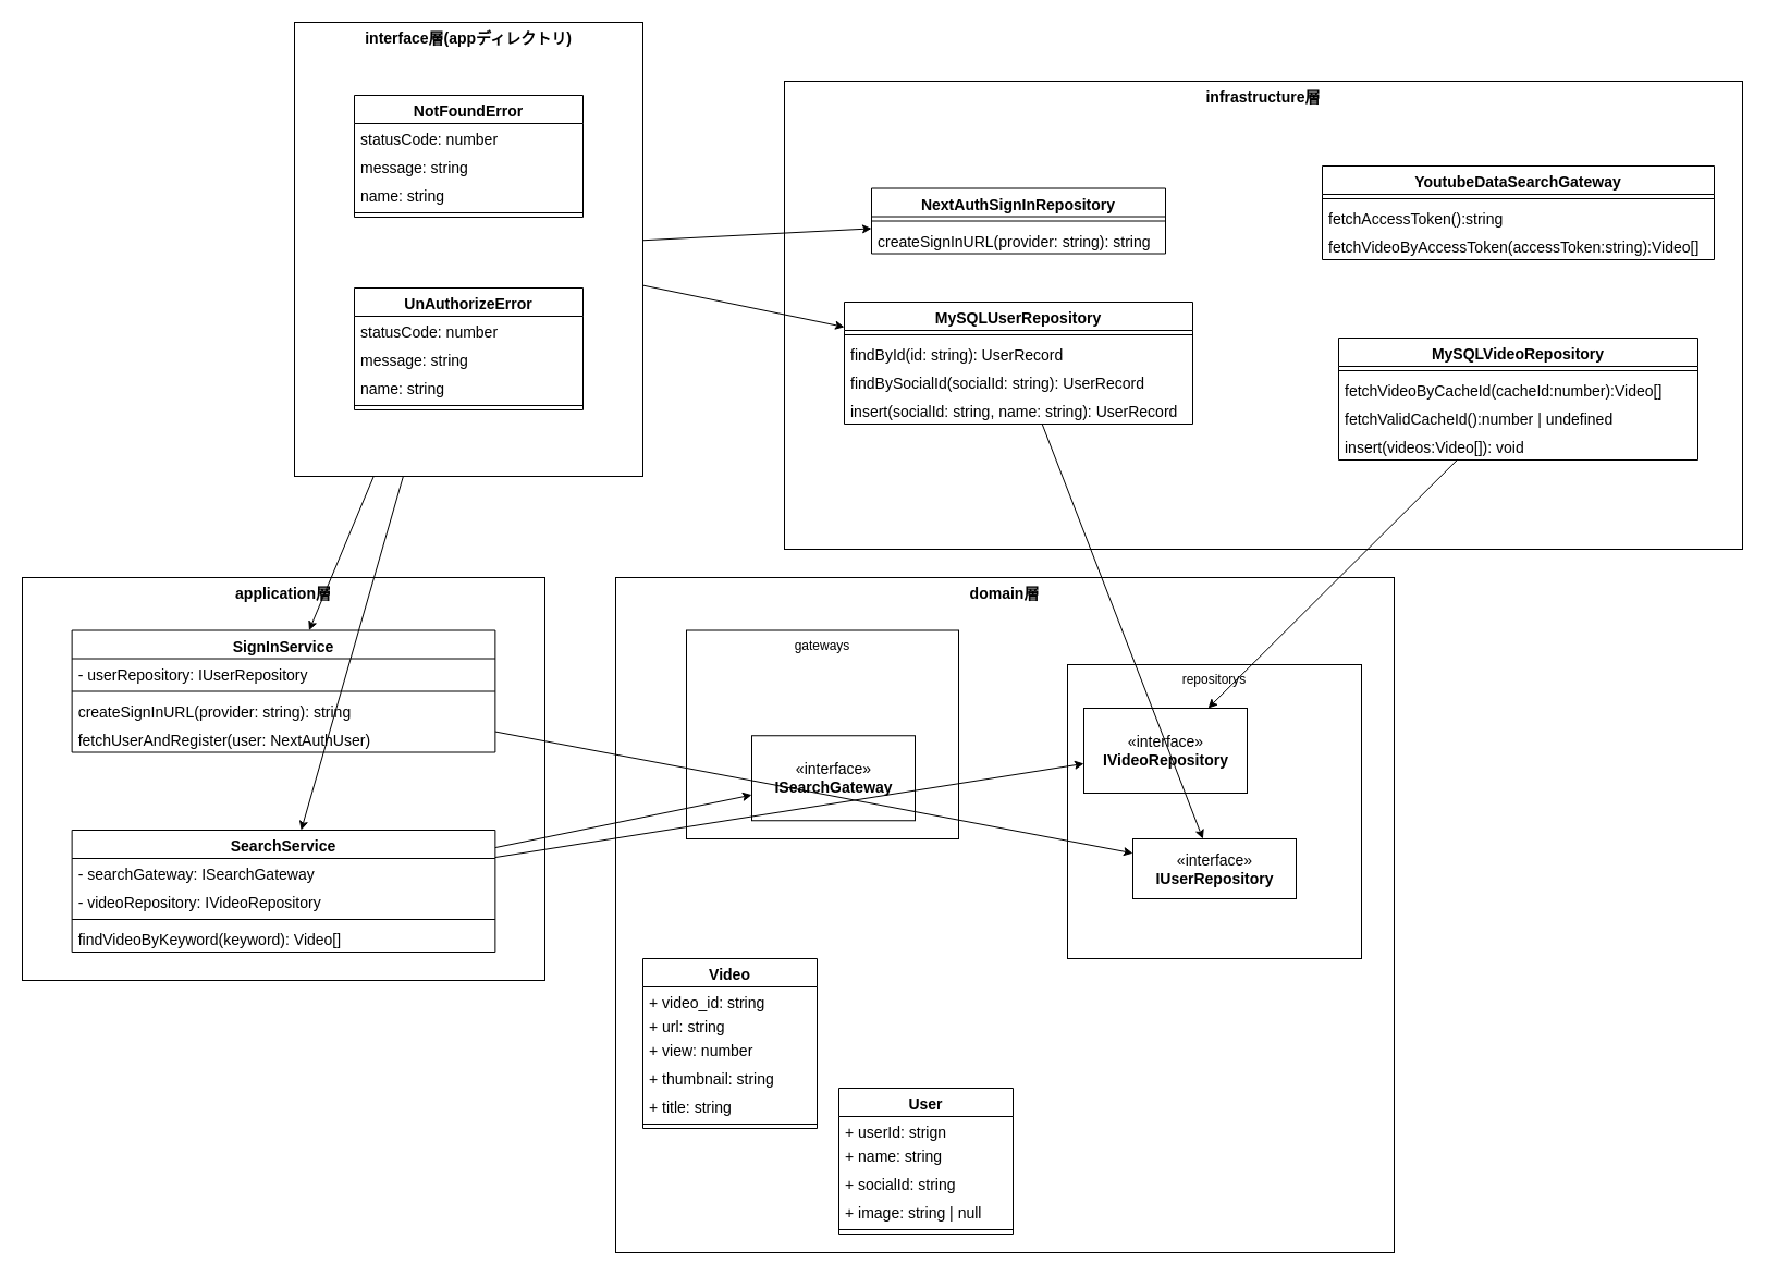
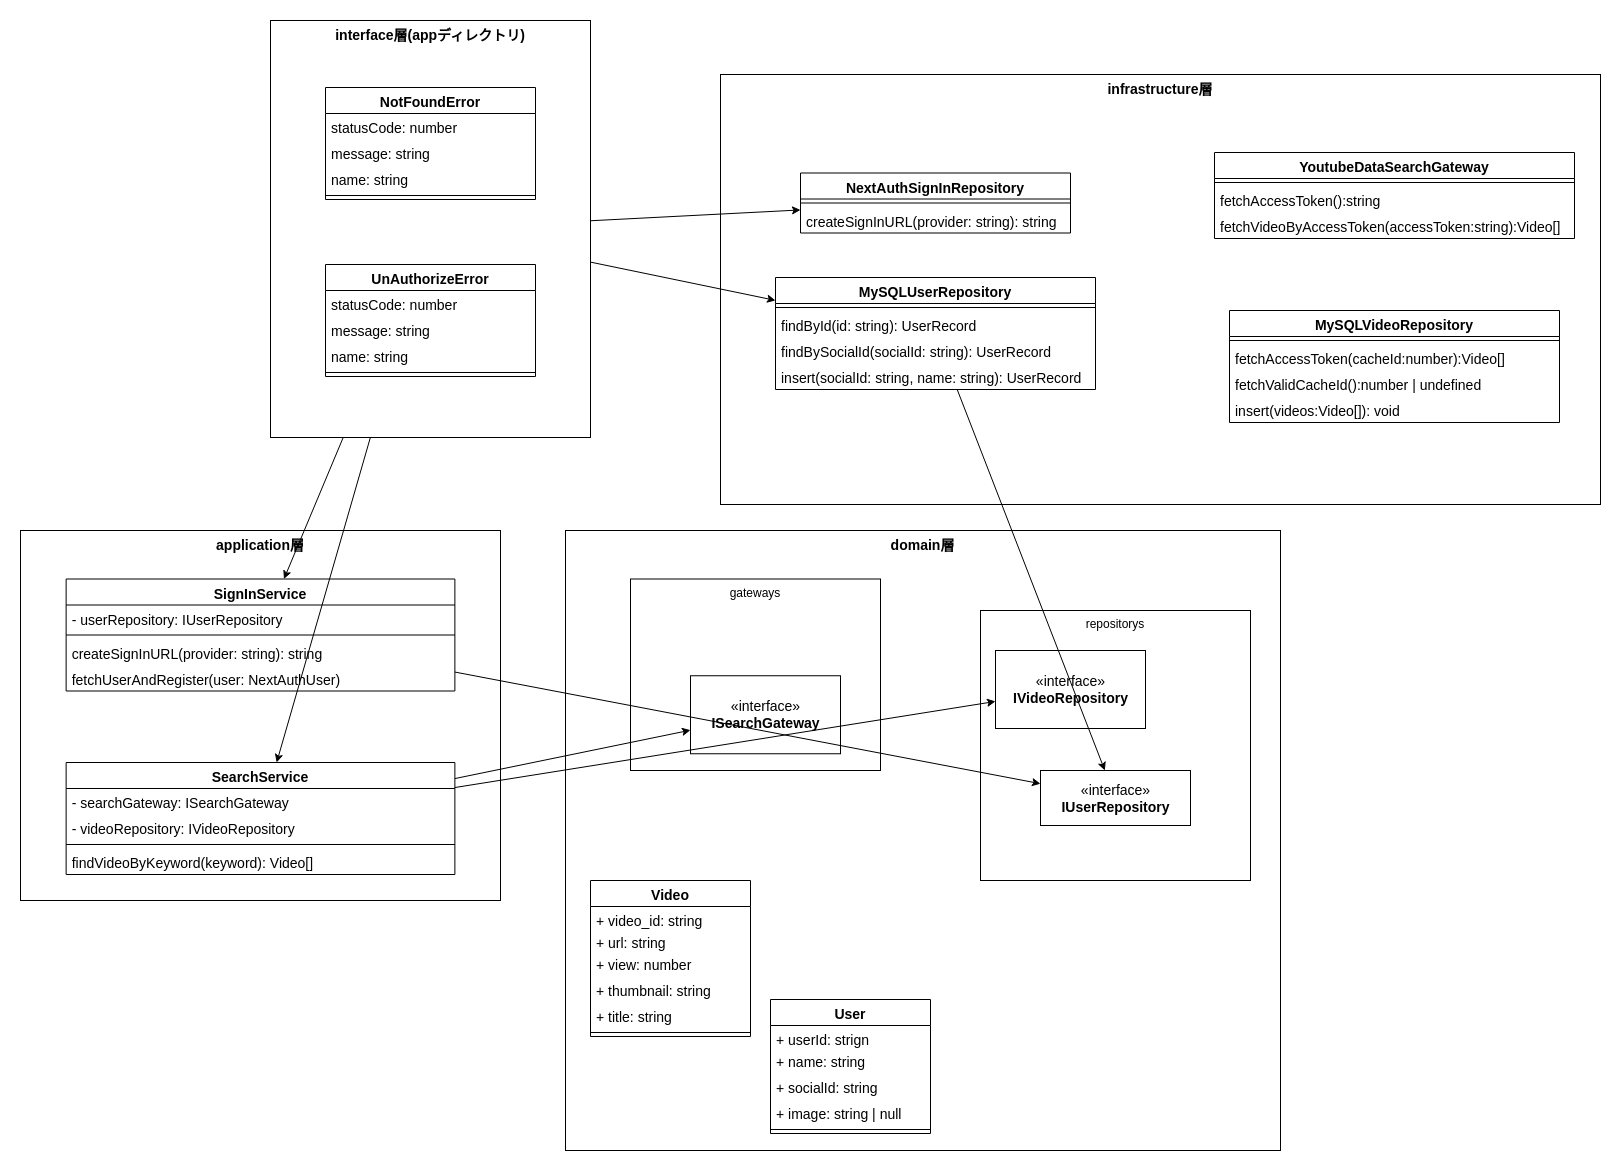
- <mxCell id="68" value="fetchVideoByCacheId(cacheId:number):Video[]" style="text;strokeColor=none;fillColor=none;align=left;verticalAlign=top;spacingLeft=4;spacingRight=4;overflow=hidden;rotatable=0;points=[[0,0.5],[1,0.5]];portConstraint=eastwest;fontSize=14;" parent="66" vertex="1"><mxGeometry y="34" width="330" height="26" as="geometry" /></mxCell>
+ <mxCell id="68" value="fetchAccessToken(cacheId:number):Video[]" style="text;strokeColor=none;fillColor=none;align=left;verticalAlign=top;spacingLeft=4;spacingRight=4;overflow=hidden;rotatable=0;points=[[0,0.5],[1,0.5]];portConstraint=eastwest;fontSize=14;" parent="66" vertex="1"><mxGeometry y="34" width="330" height="26" as="geometry" /></mxCell>
- <mxCell id="65" style="edgeStyle=none;html=1;" parent="1" source="66" target="46" edge="1"><mxGeometry relative="1" as="geometry" /></mxCell>
